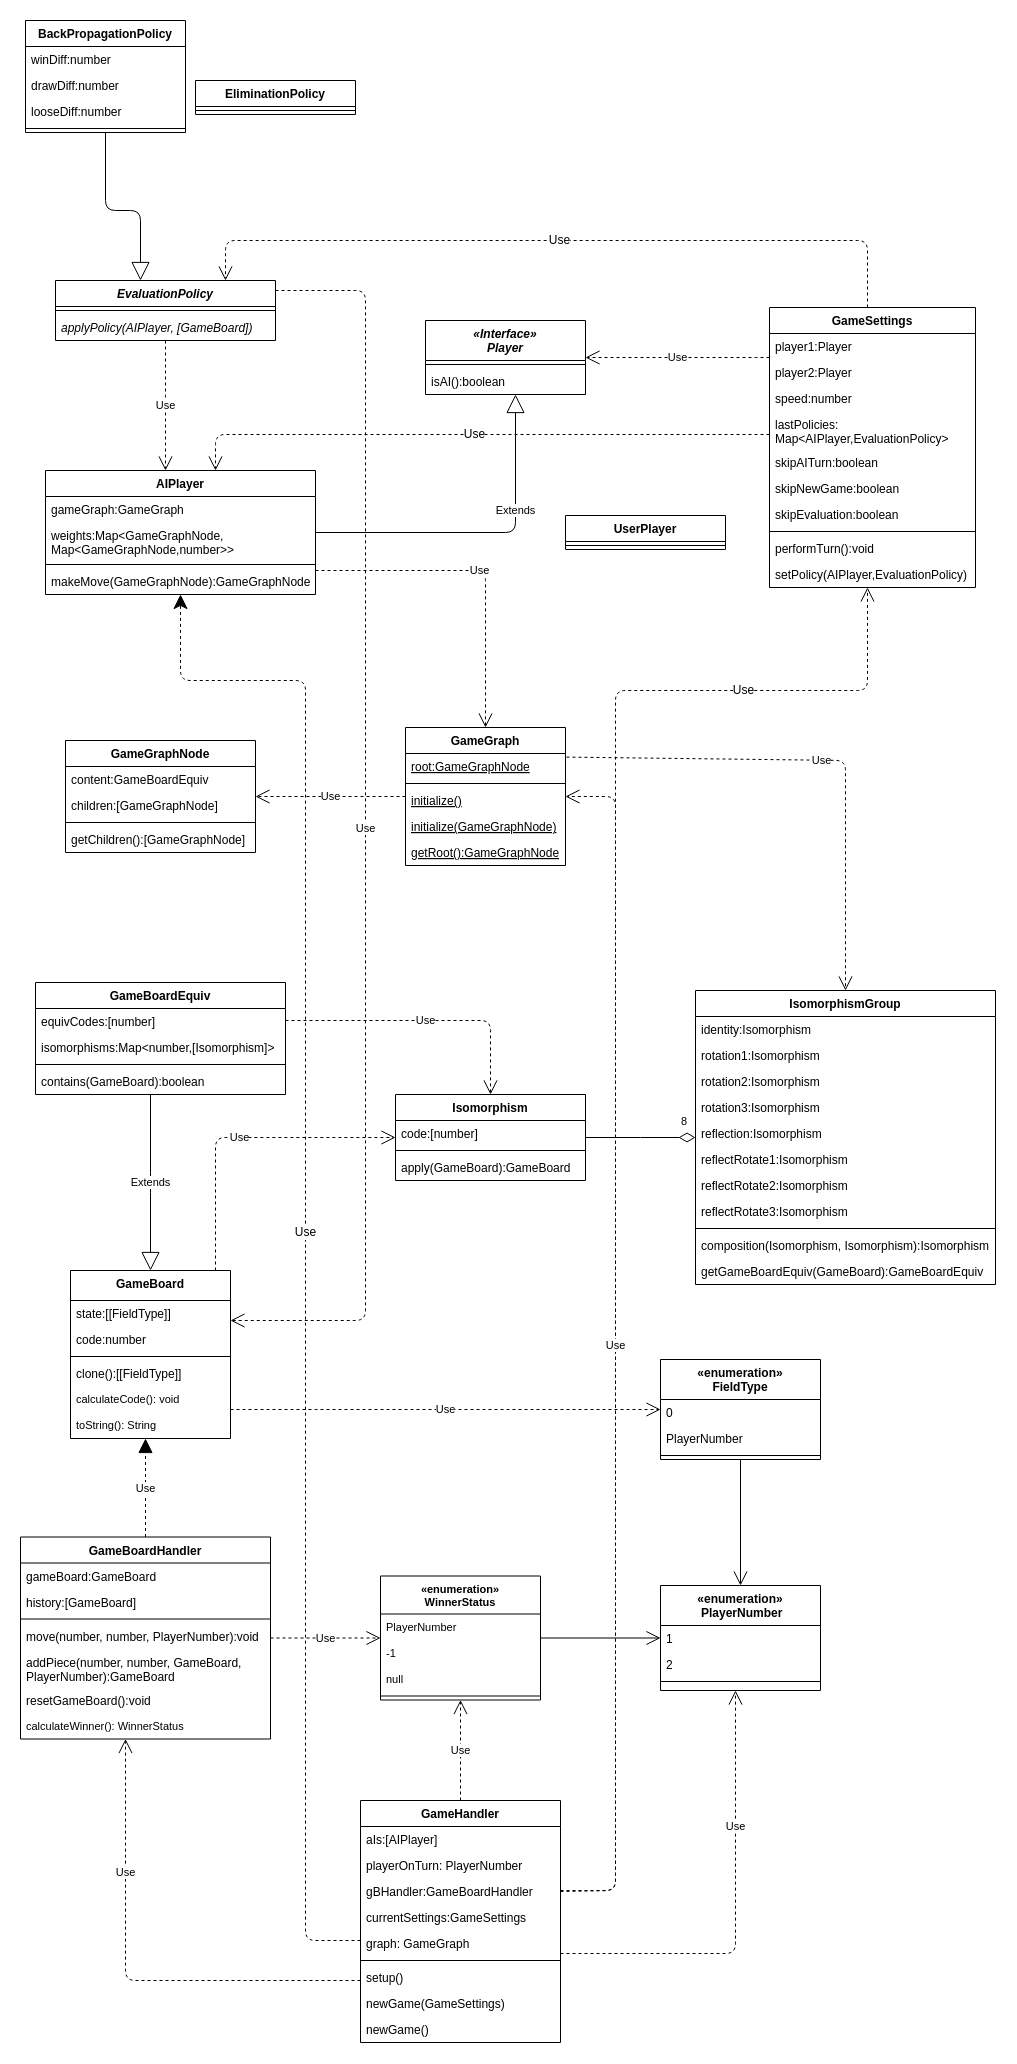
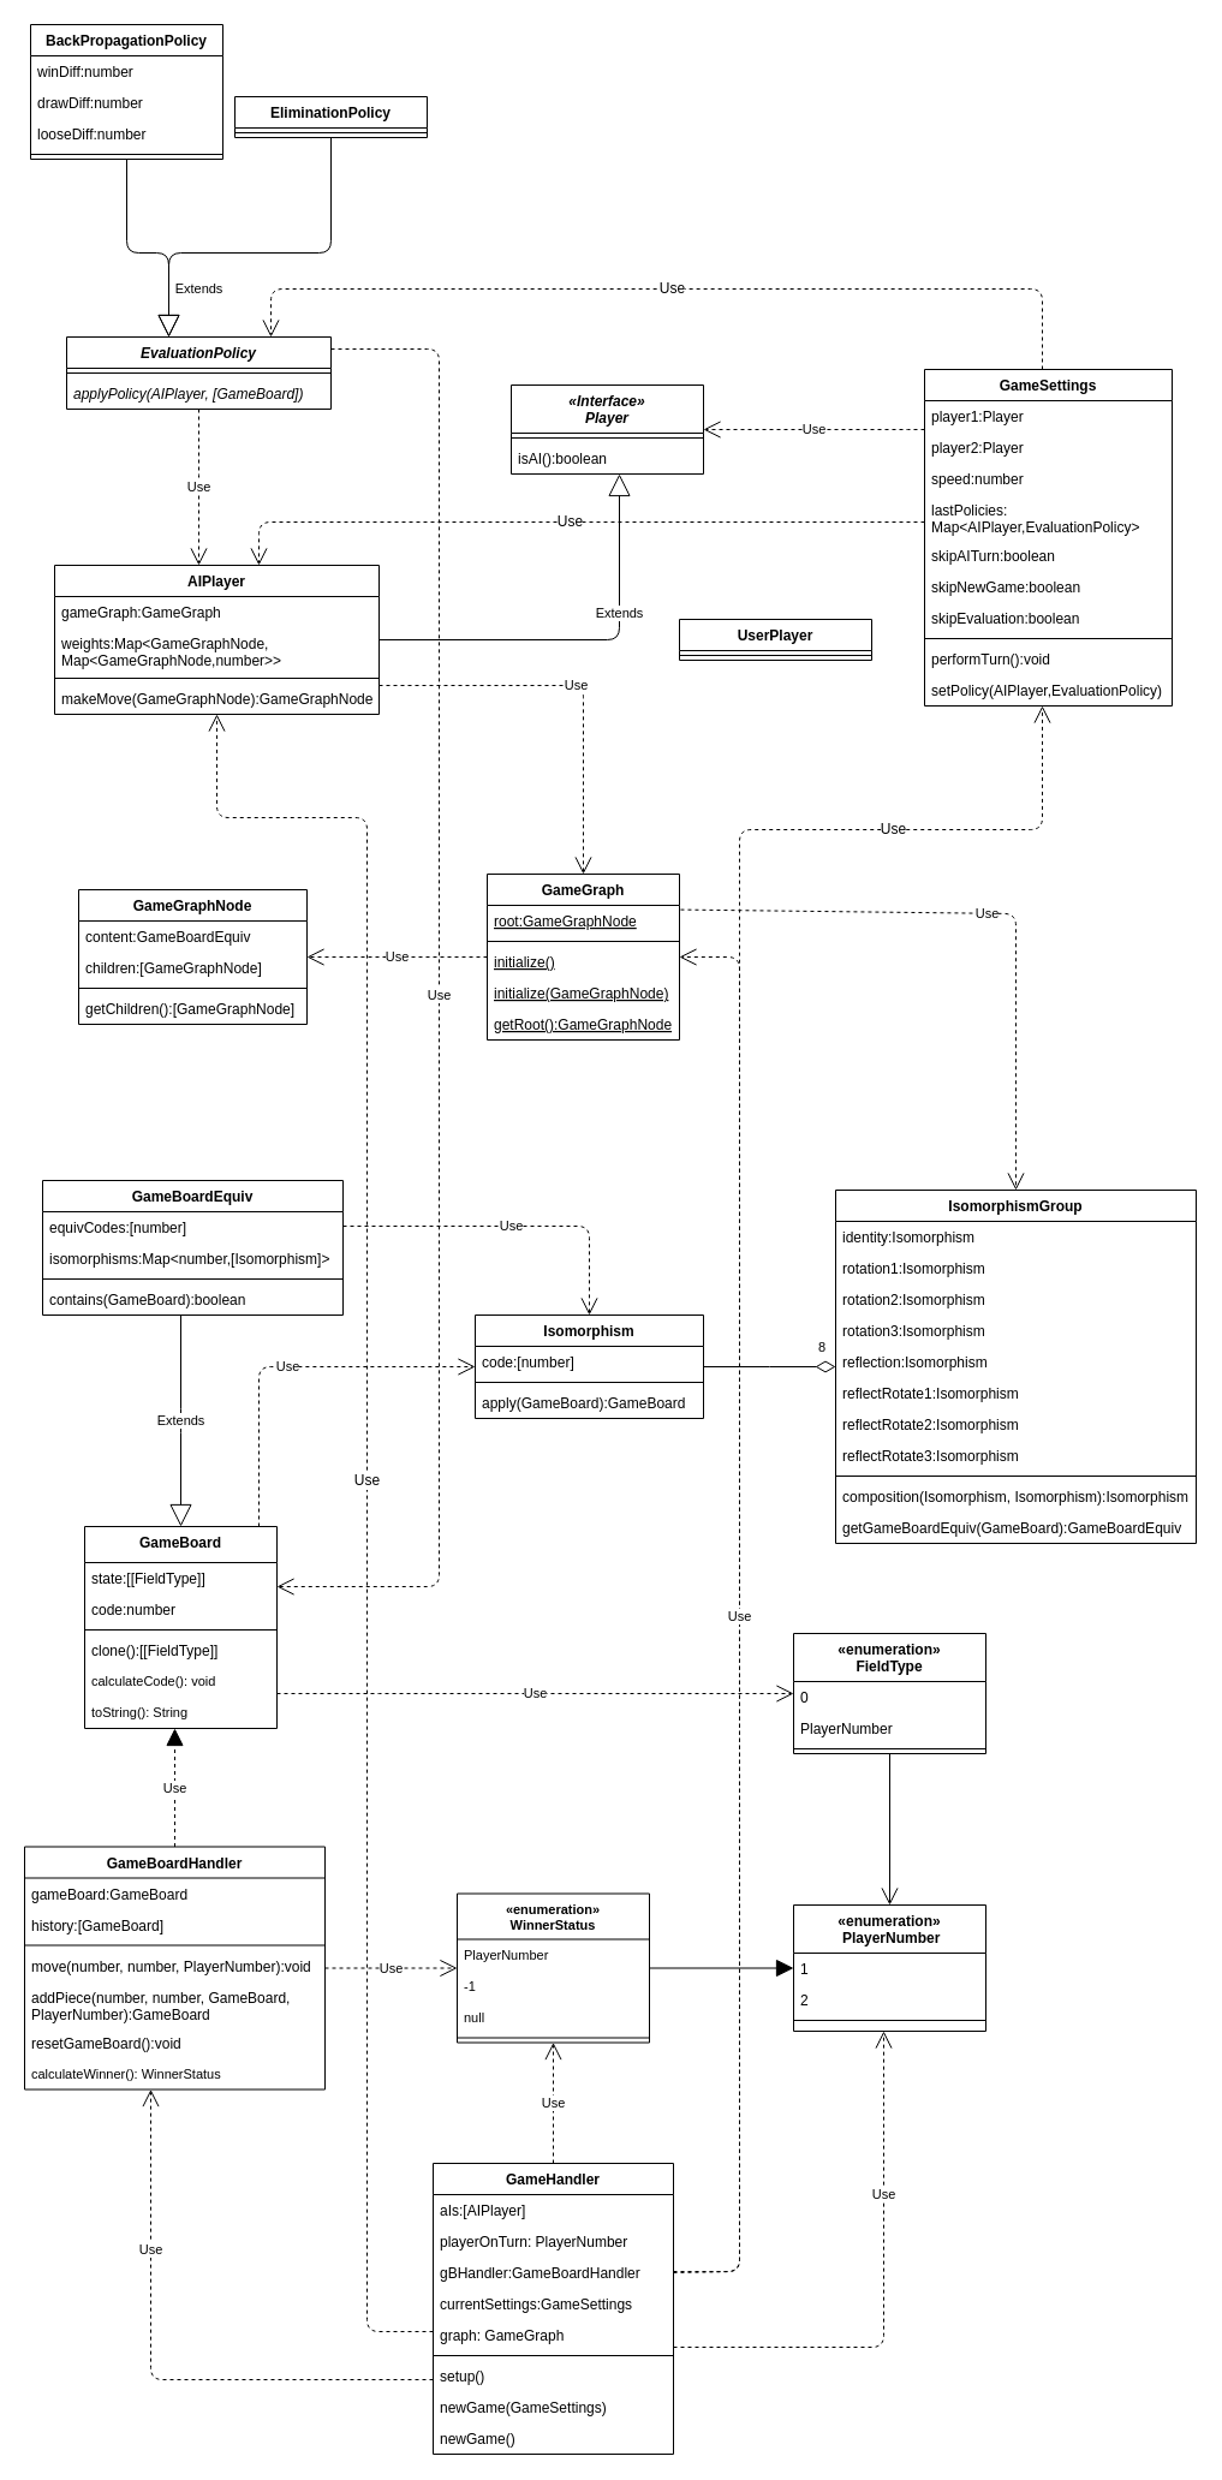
+ <mxCell id="94" value="Extends" style="endArrow=block;endSize=16;endFill=0;html=1;edgeStyle=orthogonalEdgeStyle;elbow=vertical;" parent="1" source="87" target="84" edge="1"><mxGeometry x="0.734" y="25" width="160" relative="1" as="geometry"><mxPoint x="355" y="420" as="sourcePoint" /><mxPoint x="315" y="550" as="targetPoint" /><Array as="points"><mxPoint x="275" y="210" /><mxPoint x="140" y="210" /></Array><mxPoint as="offset" /></mxGeometry></mxCell>
- <mxCell id="120" value="Use" style="endArrow=classic;endSize=12;dashed=1;html=1;rounded=1;fontSize=12;elbow=vertical;edgeStyle=orthogonalEdgeStyle;" parent="1" source="110" target="72" edge="1"><mxGeometry width="160" relative="1" as="geometry"><mxPoint x="375" y="1720" as="sourcePoint" /><mxPoint x="375" y="980" as="targetPoint" /><Array as="points"><mxPoint x="305" y="1940" /><mxPoint x="305" y="680" /><mxPoint x="180" y="680" /></Array></mxGeometry></mxCell>
+ <mxCell id="120" value="Use" style="endArrow=open;endSize=12;dashed=1;html=1;rounded=1;fontSize=12;elbow=vertical;edgeStyle=orthogonalEdgeStyle;" parent="1" source="110" target="72" edge="1"><mxGeometry width="160" relative="1" as="geometry"><mxPoint x="375" y="1720" as="sourcePoint" /><mxPoint x="375" y="980" as="targetPoint" /><Array as="points"><mxPoint x="305" y="1940" /><mxPoint x="305" y="680" /><mxPoint x="180" y="680" /></Array></mxGeometry></mxCell>
- <mxCell id="127" value="" style="endArrow=open;endFill=1;endSize=12;html=1;" edge="1" parent="1" source="27" target="17"><mxGeometry width="160" relative="1" as="geometry"><mxPoint x="415" y="1650" as="sourcePoint" /><mxPoint x="575" y="1650" as="targetPoint" /></mxGeometry></mxCell>
+ <mxCell id="127" value="" style="endArrow=block;endFill=1;endSize=12;html=1;" edge="1" parent="1" source="27" target="17"><mxGeometry width="160" relative="1" as="geometry"><mxPoint x="415" y="1650" as="sourcePoint" /><mxPoint x="575" y="1650" as="targetPoint" /></mxGeometry></mxCell>
